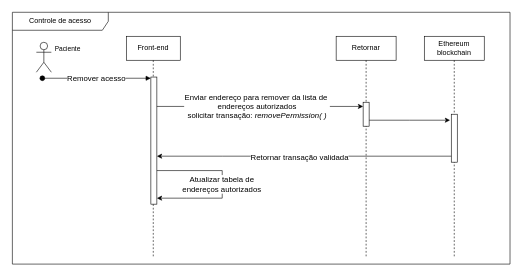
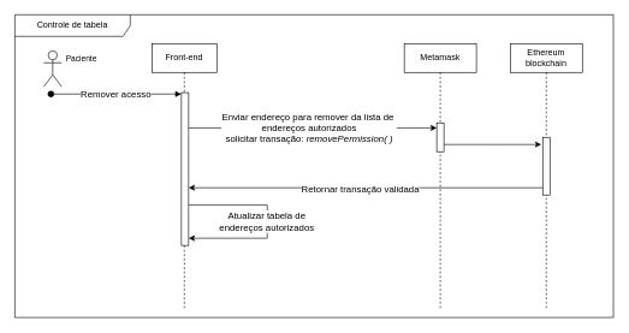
- <mxCell id="2" value="Controle de acesso" style="shape=umlFrame;whiteSpace=wrap;html=1;pointerEvents=0;recursiveResize=0;container=1;collapsible=0;width=160;" vertex="1" parent="1"><mxGeometry x="20" y="20" width="830" height="420" as="geometry" /></mxCell>
+ <mxCell id="2" value="Controle de tabela" style="shape=umlFrame;whiteSpace=wrap;html=1;pointerEvents=0;recursiveResize=0;container=1;collapsible=0;width=160;" vertex="1" parent="1"><mxGeometry x="20" y="20" width="830" height="420" as="geometry" /></mxCell>
- <mxCell id="11" value="Retornar" style="shape=umlLifeline;perimeter=lifelinePerimeter;whiteSpace=wrap;html=1;container=0;dropTarget=0;collapsible=0;recursiveResize=0;outlineConnect=0;portConstraint=eastwest;newEdgeStyle={&quot;edgeStyle&quot;:&quot;elbowEdgeStyle&quot;,&quot;elbow&quot;:&quot;vertical&quot;,&quot;curved&quot;:0,&quot;rounded&quot;:0};" vertex="1" parent="1"><mxGeometry x="560" y="60" width="100" height="370" as="geometry" /></mxCell>
+ <mxCell id="11" value="Metamask" style="shape=umlLifeline;perimeter=lifelinePerimeter;whiteSpace=wrap;html=1;container=0;dropTarget=0;collapsible=0;recursiveResize=0;outlineConnect=0;portConstraint=eastwest;newEdgeStyle={&quot;edgeStyle&quot;:&quot;elbowEdgeStyle&quot;,&quot;elbow&quot;:&quot;vertical&quot;,&quot;curved&quot;:0,&quot;rounded&quot;:0};" vertex="1" parent="1"><mxGeometry x="560" y="60" width="100" height="370" as="geometry" /></mxCell>
